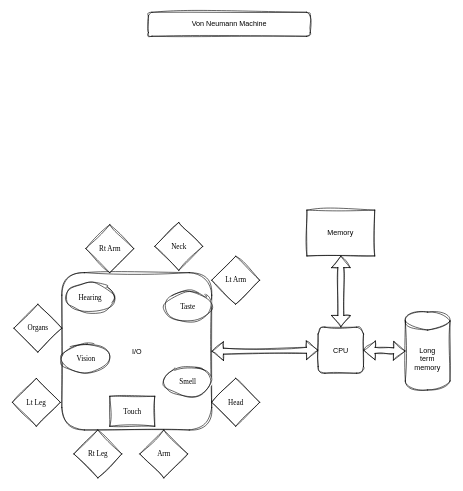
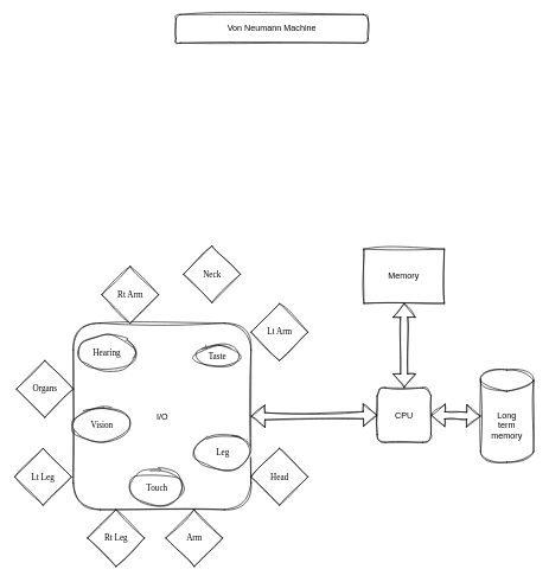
- <mxCell id="19" value="Neck" style="rhombus;whiteSpace=wrap;html=1;sketch=1;hachureGap=4;jiggle=2;curveFitting=1;fontFamily=Architects Daughter;fontSource=https%3A%2F%2Ffonts.googleapis.com%2Fcss%3Ffamily%3DArchitects%2BDaughter;" parent="1" vertex="1"><mxGeometry x="257.5" y="370.5" width="80" height="80" as="geometry" /></mxCell>
+ <mxCell id="19" value="Neck" style="rhombus;whiteSpace=wrap;html=1;sketch=1;hachureGap=4;jiggle=2;curveFitting=1;fontFamily=Architects Daughter;fontSource=https%3A%2F%2Ffonts.googleapis.com%2Fcss%3Ffamily%3DArchitects%2BDaughter;" parent="1" vertex="1"><mxGeometry x="257.5" y="345.5" width="80" height="80" as="geometry" /></mxCell>
- <mxCell id="14" value="Taste" style="ellipse;whiteSpace=wrap;html=1;sketch=1;hachureGap=4;jiggle=2;curveFitting=1;fontFamily=Architects Daughter;fontSource=https%3A%2F%2Ffonts.googleapis.com%2Fcss%3Ffamily%3DArchitects%2BDaughter;" parent="1" vertex="1"><mxGeometry x="272.5" y="485.5" width="80" height="50" as="geometry" /></mxCell>
+ <mxCell id="14" value="Taste" style="ellipse;whiteSpace=wrap;html=1;sketch=1;hachureGap=4;jiggle=2;curveFitting=1;fontFamily=Architects Daughter;fontSource=https%3A%2F%2Ffonts.googleapis.com%2Fcss%3Ffamily%3DArchitects%2BDaughter;" parent="1" vertex="1"><mxGeometry x="272.5" y="485.5" width="65" height="30" as="geometry" /></mxCell>
- <mxCell id="12" value="Smell" style="ellipse;whiteSpace=wrap;html=1;sketch=1;hachureGap=4;jiggle=2;curveFitting=1;fontFamily=Architects Daughter;fontSource=https%3A%2F%2Ffonts.googleapis.com%2Fcss%3Ffamily%3DArchitects%2BDaughter;" parent="1" vertex="1"><mxGeometry x="272.5" y="610.5" width="80" height="50" as="geometry" /></mxCell>
+ <mxCell id="12" value="Leg" style="ellipse;whiteSpace=wrap;html=1;sketch=1;hachureGap=4;jiggle=2;curveFitting=1;fontFamily=Architects Daughter;fontSource=https%3A%2F%2Ffonts.googleapis.com%2Fcss%3Ffamily%3DArchitects%2BDaughter;" parent="1" vertex="1"><mxGeometry x="272.5" y="610.5" width="80" height="50" as="geometry" /></mxCell>
- <mxCell id="13" value="Touch" style="whiteSpace=wrap;html=1;sketch=1;hachureGap=4;jiggle=2;curveFitting=1;fontFamily=Architects Daughter;fontSource=https%3A%2F%2Ffonts.googleapis.com%2Fcss%3Ffamily%3DArchitects%2BDaughter;rounded=0;" parent="1" vertex="1"><mxGeometry x="182.5" y="660.5" width="75" height="50" as="geometry" /></mxCell>
+ <mxCell id="13" value="Touch" style="ellipse;whiteSpace=wrap;html=1;sketch=1;hachureGap=4;jiggle=2;curveFitting=1;fontFamily=Architects Daughter;fontSource=https%3A%2F%2Ffonts.googleapis.com%2Fcss%3Ffamily%3DArchitects%2BDaughter;" parent="1" vertex="1"><mxGeometry x="182.5" y="660.5" width="75" height="50" as="geometry" /></mxCell>
